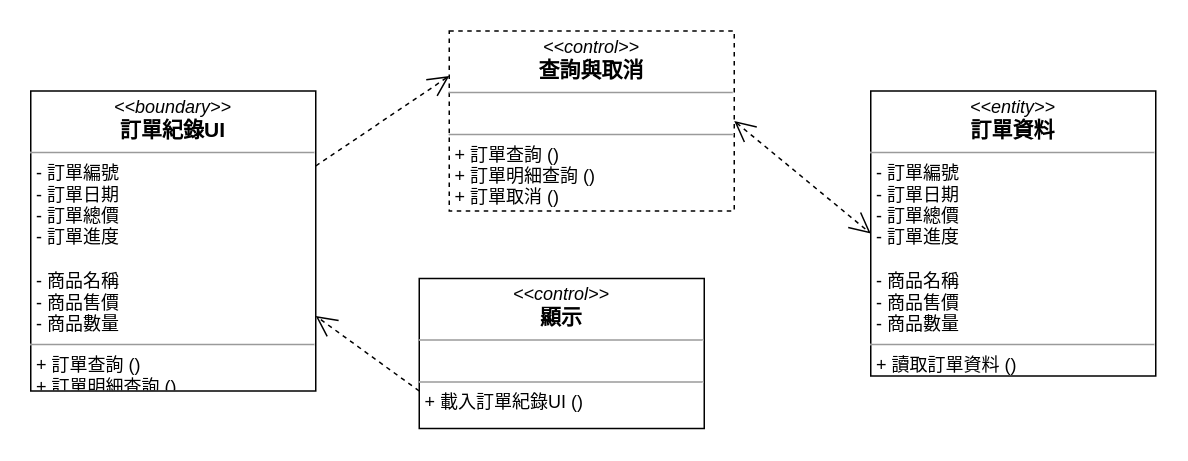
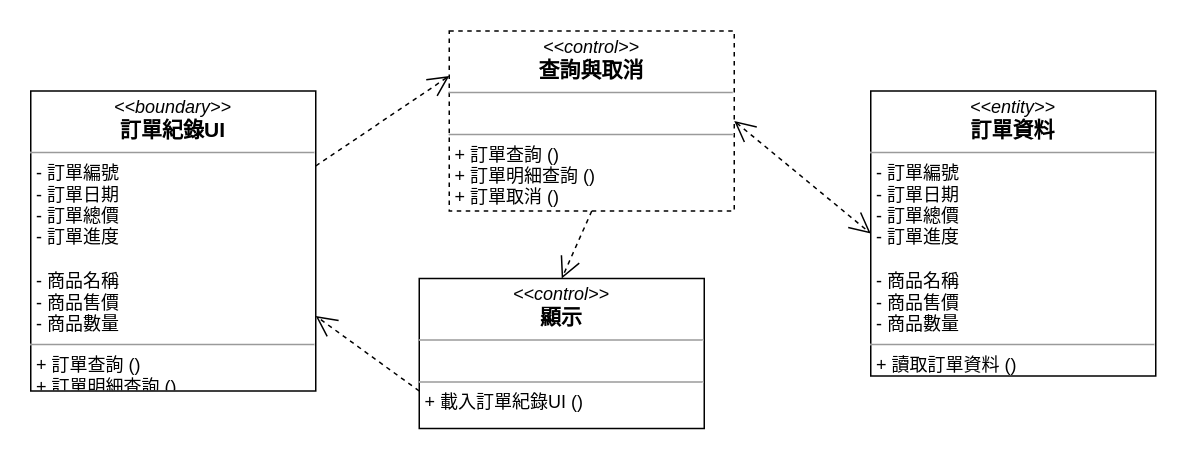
+ <mxCell id="7" value="" style="endArrow=open;endSize=12;dashed=1;html=1;exitX=0.5;exitY=1;exitDx=0;exitDy=0;entryX=0.5;entryY=0;entryDx=0;entryDy=0;" edge="1" parent="1" source="3" target="4"><mxGeometry width="160" relative="1" as="geometry"><mxPoint x="230" y="210" as="sourcePoint" /><mxPoint x="319" y="150" as="targetPoint" /></mxGeometry></mxCell>
